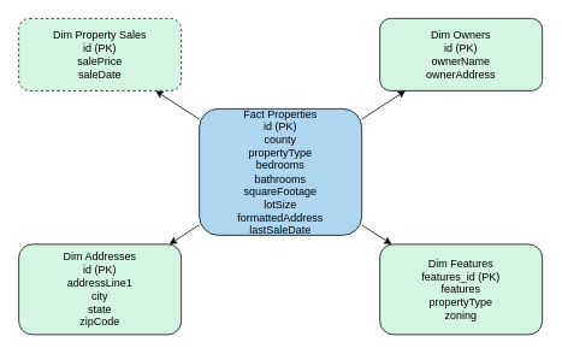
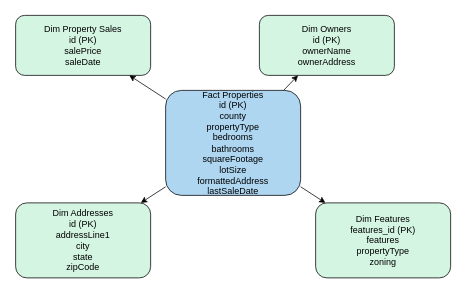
- <mxCell id="3" value="Dim Property Sales&#10;id (PK)&#10;salePrice&#10;saleDate" style="rounded=1;whiteSpace=wrap;fillColor=#D5F5E3;dashed=1;" vertex="1" parent="1"><mxGeometry x="20" y="20" width="180" height="80" as="geometry" /></mxCell>
+ <mxCell id="3" value="Dim Property Sales&#10;id (PK)&#10;salePrice&#10;saleDate" style="rounded=1;whiteSpace=wrap;fillColor=#D5F5E3;" vertex="1" parent="1"><mxGeometry x="20" y="20" width="180" height="80" as="geometry" /></mxCell>
- <mxCell id="4" value="Dim Owners&#10;id (PK)&#10;ownerName&#10;ownerAddress" style="rounded=1;whiteSpace=wrap;fillColor=#D5F5E3;" vertex="1" parent="1"><mxGeometry x="420" y="20" width="180" height="80" as="geometry" /></mxCell>
+ <mxCell id="4" value="Dim Owners&#10;id (PK)&#10;ownerName&#10;ownerAddress" style="rounded=1;whiteSpace=wrap;fillColor=#D5F5E3;" vertex="1" parent="1"><mxGeometry x="345" y="20" width="180" height="80" as="geometry" /></mxCell>
